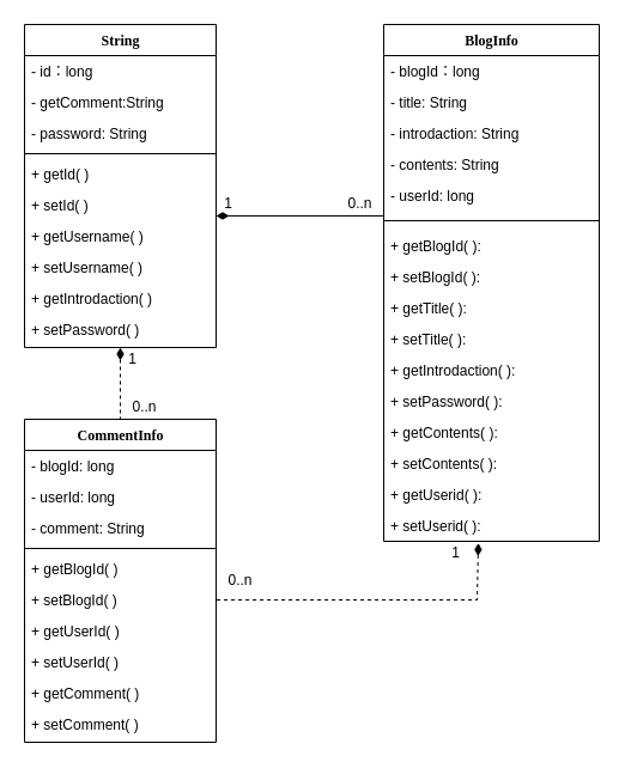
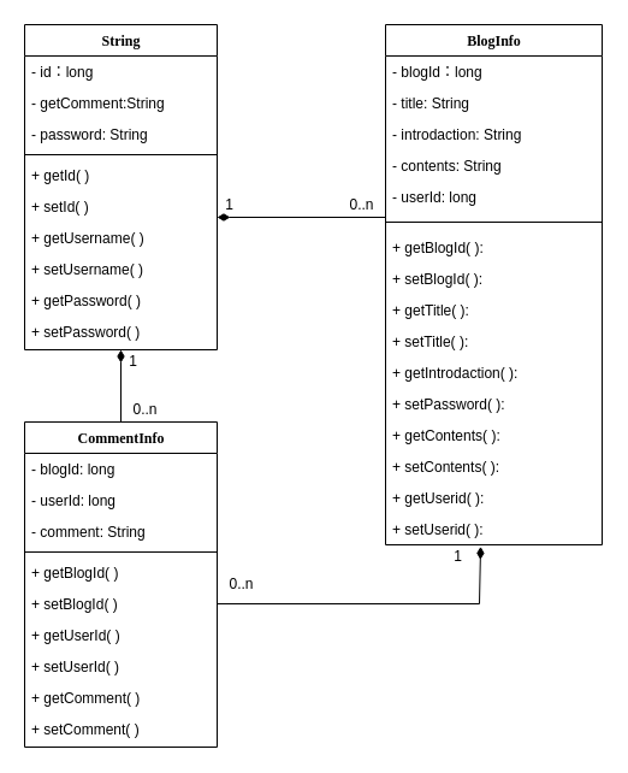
- <mxCell id="11" value="+ getIntrodaction( )" style="text;html=1;strokeColor=none;fillColor=none;align=left;verticalAlign=top;spacingLeft=4;spacingRight=4;whiteSpace=wrap;overflow=hidden;rotatable=0;points=[[0,0.5],[1,0.5]];portConstraint=eastwest;" parent="2" vertex="1"><mxGeometry y="216" width="160" height="26" as="geometry" /></mxCell>
+ <mxCell id="11" value="+ getPassword( )" style="text;html=1;strokeColor=none;fillColor=none;align=left;verticalAlign=top;spacingLeft=4;spacingRight=4;whiteSpace=wrap;overflow=hidden;rotatable=0;points=[[0,0.5],[1,0.5]];portConstraint=eastwest;" parent="2" vertex="1"><mxGeometry y="216" width="160" height="26" as="geometry" /></mxCell>
- <mxCell id="44" value="" style="endArrow=none;startArrow=diamondThin;endFill=0;startFill=1;html=1;verticalAlign=bottom;labelBackgroundColor=none;strokeWidth=1;startSize=8;endSize=8;rounded=0;entryX=0.5;entryY=0;entryDx=0;entryDy=0;exitX=0.5;exitY=1;exitDx=0;exitDy=0;dashed=1;" edge="1" parent="1" source="2" target="33"><mxGeometry width="160" relative="1" as="geometry"><mxPoint x="190" y="168.16" as="sourcePoint" /><mxPoint x="330" y="170" as="targetPoint" /></mxGeometry></mxCell>
+ <mxCell id="44" value="" style="endArrow=none;startArrow=diamondThin;endFill=0;startFill=1;html=1;verticalAlign=bottom;labelBackgroundColor=none;strokeWidth=1;startSize=8;endSize=8;rounded=0;entryX=0.5;entryY=0;entryDx=0;entryDy=0;exitX=0.5;exitY=1;exitDx=0;exitDy=0;" edge="1" parent="1" source="2" target="33"><mxGeometry width="160" relative="1" as="geometry"><mxPoint x="190" y="168.16" as="sourcePoint" /><mxPoint x="330" y="170" as="targetPoint" /></mxGeometry></mxCell>
- <mxCell id="47" value="" style="endArrow=none;startArrow=diamondThin;endFill=0;startFill=1;html=1;verticalAlign=bottom;labelBackgroundColor=none;strokeWidth=1;startSize=8;endSize=8;rounded=0;entryX=1;entryY=0.5;entryDx=0;entryDy=0;exitX=0.439;exitY=1.056;exitDx=0;exitDy=0;exitPerimeter=0;dashed=1;" edge="1" parent="1" source="29" target="39"><mxGeometry width="160" relative="1" as="geometry"><mxPoint x="370" y="520" as="sourcePoint" /><mxPoint x="398" y="450" as="targetPoint" /><Array as="points"><mxPoint x="398" y="501" /></Array></mxGeometry></mxCell>
+ <mxCell id="47" value="" style="endArrow=none;startArrow=diamondThin;endFill=0;startFill=1;html=1;verticalAlign=bottom;labelBackgroundColor=none;strokeWidth=1;startSize=8;endSize=8;rounded=0;entryX=1;entryY=0.5;entryDx=0;entryDy=0;exitX=0.439;exitY=1.056;exitDx=0;exitDy=0;exitPerimeter=0;" edge="1" parent="1" source="29" target="39"><mxGeometry width="160" relative="1" as="geometry"><mxPoint x="370" y="520" as="sourcePoint" /><mxPoint x="398" y="450" as="targetPoint" /><Array as="points"><mxPoint x="398" y="501" /></Array></mxGeometry></mxCell>
